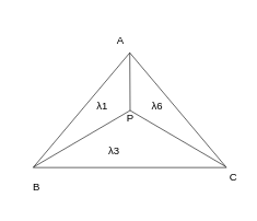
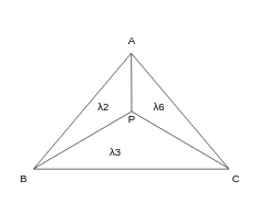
- <mxCell id="6" value="&lt;font style=&quot;font-size: 16px&quot;&gt;A&lt;/font&gt;" style="text;html=1;resizable=0;autosize=1;align=center;verticalAlign=middle;points=[];fillColor=none;strokeColor=none;rounded=0;" vertex="1" parent="1"><mxGeometry x="167.5" y="50" width="30" height="20" as="geometry" /></mxCell>
+ <mxCell id="6" value="&lt;font style=&quot;font-size: 16px&quot;&gt;A&lt;/font&gt;" style="text;html=1;resizable=0;autosize=1;align=center;verticalAlign=middle;points=[];fillColor=none;strokeColor=none;rounded=0;" vertex="1" parent="1"><mxGeometry x="182.5" y="50" width="30" height="20" as="geometry" /></mxCell>
- <mxCell id="10" value="&lt;font style=&quot;font-size: 16px&quot;&gt;λ1&lt;/font&gt;" style="text;html=1;resizable=0;autosize=1;align=center;verticalAlign=middle;points=[];fillColor=none;strokeColor=none;rounded=0;" vertex="1" parent="1"><mxGeometry x="140" y="150" width="30" height="20" as="geometry" /></mxCell>
+ <mxCell id="10" value="&lt;font style=&quot;font-size: 16px&quot;&gt;λ2&lt;/font&gt;" style="text;html=1;resizable=0;autosize=1;align=center;verticalAlign=middle;points=[];fillColor=none;strokeColor=none;rounded=0;" vertex="1" parent="1"><mxGeometry x="140" y="150" width="30" height="20" as="geometry" /></mxCell>
- <mxCell id="7" value="&lt;font style=&quot;font-size: 16px&quot;&gt;B&lt;/font&gt;" style="text;html=1;resizable=0;autosize=1;align=center;verticalAlign=middle;points=[];fillColor=none;strokeColor=none;rounded=0;" vertex="1" parent="1"><mxGeometry x="40" y="275" width="30" height="20" as="geometry" /></mxCell>
+ <mxCell id="7" value="&lt;font style=&quot;font-size: 16px&quot;&gt;B&lt;/font&gt;" style="text;html=1;resizable=0;autosize=1;align=center;verticalAlign=middle;points=[];fillColor=none;strokeColor=none;rounded=0;" vertex="1" parent="1"><mxGeometry x="20" y="260" width="30" height="20" as="geometry" /></mxCell>
